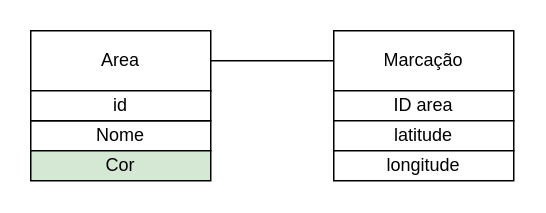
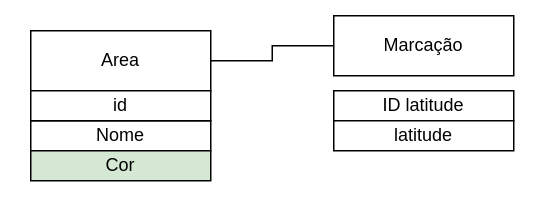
- <mxCell id="6" value="Marcação" style="rounded=0;whiteSpace=wrap;html=1;" parent="1" vertex="1"><mxGeometry x="222" y="20" width="120" height="40" as="geometry" /></mxCell>
+ <mxCell id="6" value="Marcação" style="rounded=0;whiteSpace=wrap;html=1;" parent="1" vertex="1"><mxGeometry x="222" y="10" width="120" height="40" as="geometry" /></mxCell>
- <mxCell id="8" value="ID area" style="rounded=0;whiteSpace=wrap;html=1;" vertex="1" parent="1"><mxGeometry x="222" y="60" width="120" height="20" as="geometry" /></mxCell>
+ <mxCell id="8" value="ID latitude" style="rounded=0;whiteSpace=wrap;html=1;" vertex="1" parent="1"><mxGeometry x="222" y="60" width="120" height="20" as="geometry" /></mxCell>
- <mxCell id="10" value="longitude" style="rounded=0;whiteSpace=wrap;html=1;" vertex="1" parent="1"><mxGeometry x="222" y="100" width="120" height="20" as="geometry" /></mxCell>
